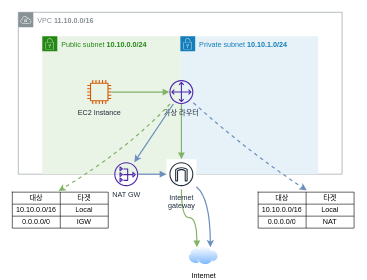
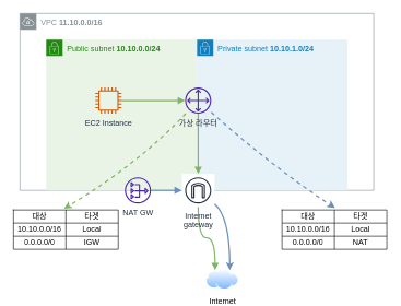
- <mxCell id="17" value="" style="endArrow=classic;html=1;strokeWidth=2;fontSize=16;fontColor=#97D077;curved=1;fillColor=#dae8fc;strokeColor=#6c8ebf;" parent="1" source="7" target="16" edge="1"><mxGeometry width="50" height="50" relative="1" as="geometry"><mxPoint x="290" y="240" as="sourcePoint" /><mxPoint x="340" y="190" as="targetPoint" /></mxGeometry></mxCell>
